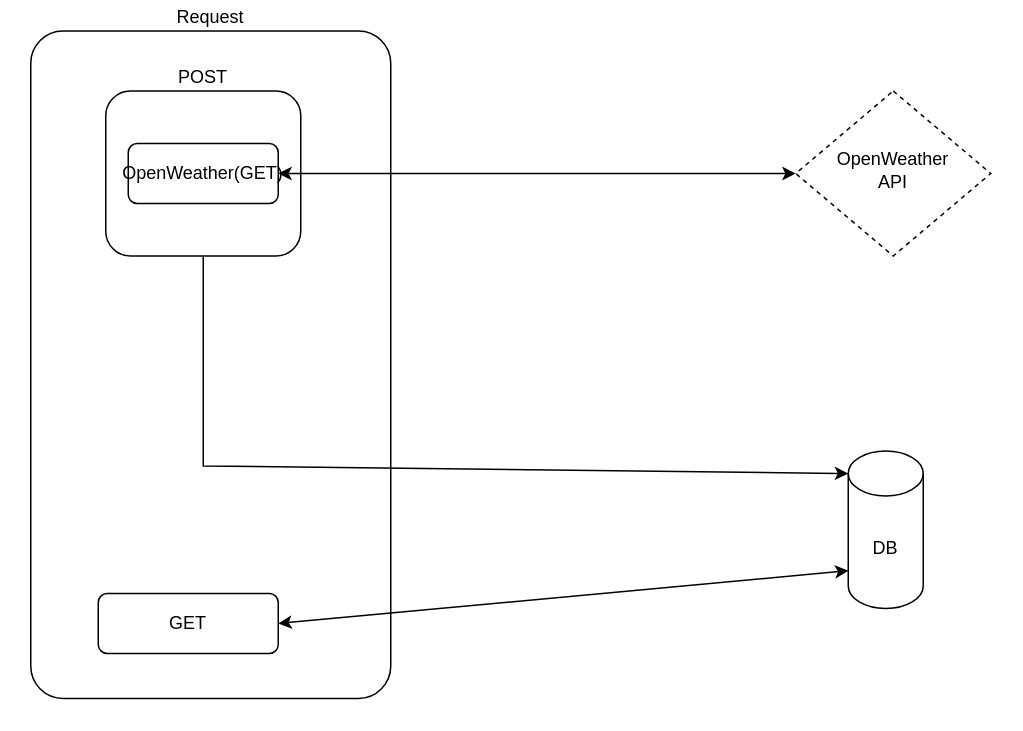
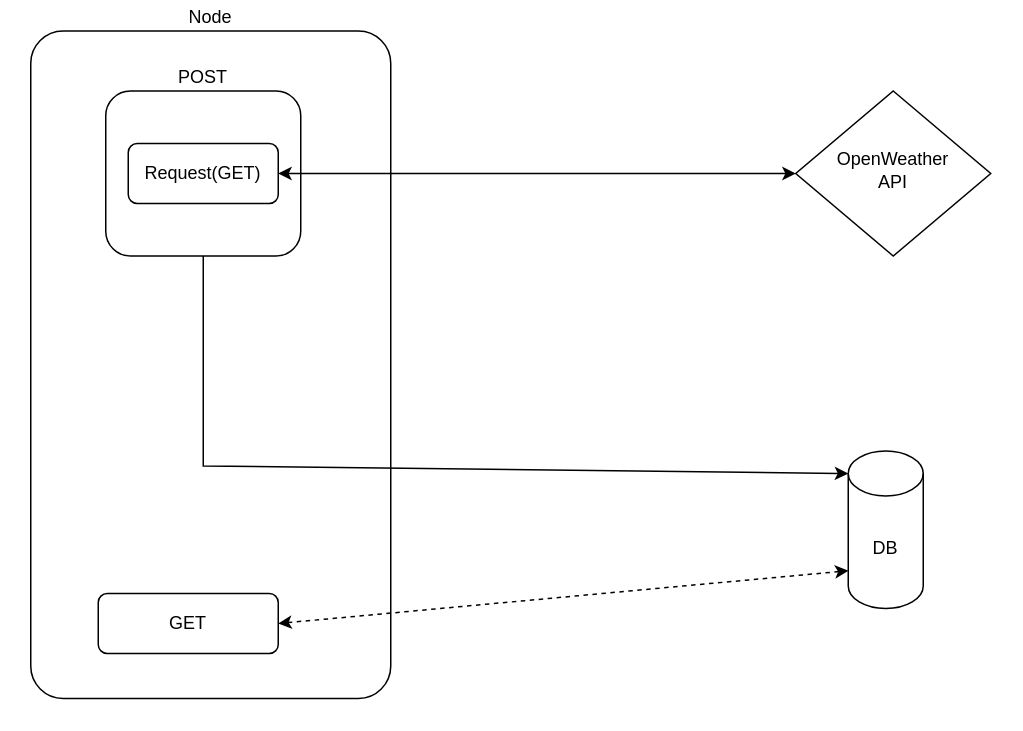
- <mxCell id="2" value="Request" style="rounded=1;whiteSpace=wrap;html=1;fontSize=12;glass=0;strokeWidth=1;shadow=0;arcSize=9;labelPosition=center;verticalLabelPosition=top;align=center;verticalAlign=bottom;" parent="1" vertex="1"><mxGeometry x="20" y="20" width="240" height="445" as="geometry" /></mxCell>
+ <mxCell id="2" value="Node" style="rounded=1;whiteSpace=wrap;html=1;fontSize=12;glass=0;strokeWidth=1;shadow=0;arcSize=9;labelPosition=center;verticalLabelPosition=top;align=center;verticalAlign=bottom;" parent="1" vertex="1"><mxGeometry x="20" y="20" width="240" height="445" as="geometry" /></mxCell>
- <mxCell id="9" value="OpenWeather(GET)" style="rounded=1;whiteSpace=wrap;html=1;fontSize=12;glass=0;strokeWidth=1;shadow=0;" parent="1" vertex="1"><mxGeometry x="85" y="95" width="100" height="40" as="geometry" /></mxCell>
+ <mxCell id="9" value="Request(GET)" style="rounded=1;whiteSpace=wrap;html=1;fontSize=12;glass=0;strokeWidth=1;shadow=0;" parent="1" vertex="1"><mxGeometry x="85" y="95" width="100" height="40" as="geometry" /></mxCell>
- <mxCell id="3" value="OpenWeather&lt;br&gt;API" style="rhombus;whiteSpace=wrap;html=1;shadow=0;fontFamily=Helvetica;fontSize=12;align=center;strokeWidth=1;spacing=6;spacingTop=-4;dashed=1;" parent="1" vertex="1"><mxGeometry x="530" y="60" width="130" height="110" as="geometry" /></mxCell>
+ <mxCell id="3" value="OpenWeather&lt;br&gt;API" style="rhombus;whiteSpace=wrap;html=1;shadow=0;fontFamily=Helvetica;fontSize=12;align=center;strokeWidth=1;spacing=6;spacingTop=-4;" parent="1" vertex="1"><mxGeometry x="530" y="60" width="130" height="110" as="geometry" /></mxCell>
- <mxCell id="8" value="" style="endArrow=classic;startArrow=classic;html=1;rounded=0;entryX=0.003;entryY=0.76;entryDx=0;entryDy=0;exitX=1;exitY=0.5;exitDx=0;exitDy=0;entryPerimeter=0;" parent="1" source="7" target="5" edge="1"><mxGeometry width="50" height="50" relative="1" as="geometry"><mxPoint x="270" y="242.5" as="sourcePoint" /><mxPoint x="540" y="35" as="targetPoint" /></mxGeometry></mxCell>
+ <mxCell id="8" value="" style="endArrow=classic;startArrow=classic;html=1;rounded=0;entryX=0.003;entryY=0.76;entryDx=0;entryDy=0;exitX=1;exitY=0.5;exitDx=0;exitDy=0;entryPerimeter=0;dashed=1;" parent="1" source="7" target="5" edge="1"><mxGeometry width="50" height="50" relative="1" as="geometry"><mxPoint x="270" y="242.5" as="sourcePoint" /><mxPoint x="540" y="35" as="targetPoint" /></mxGeometry></mxCell>
